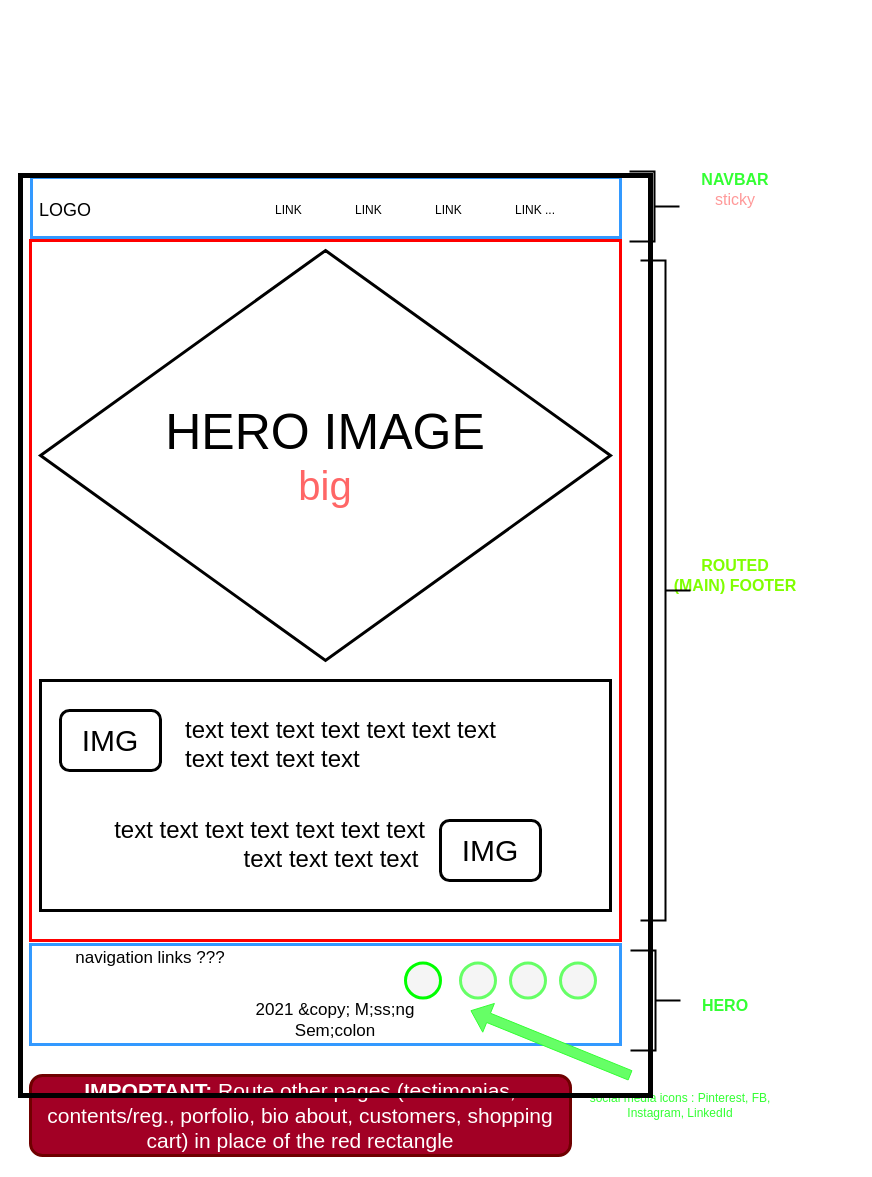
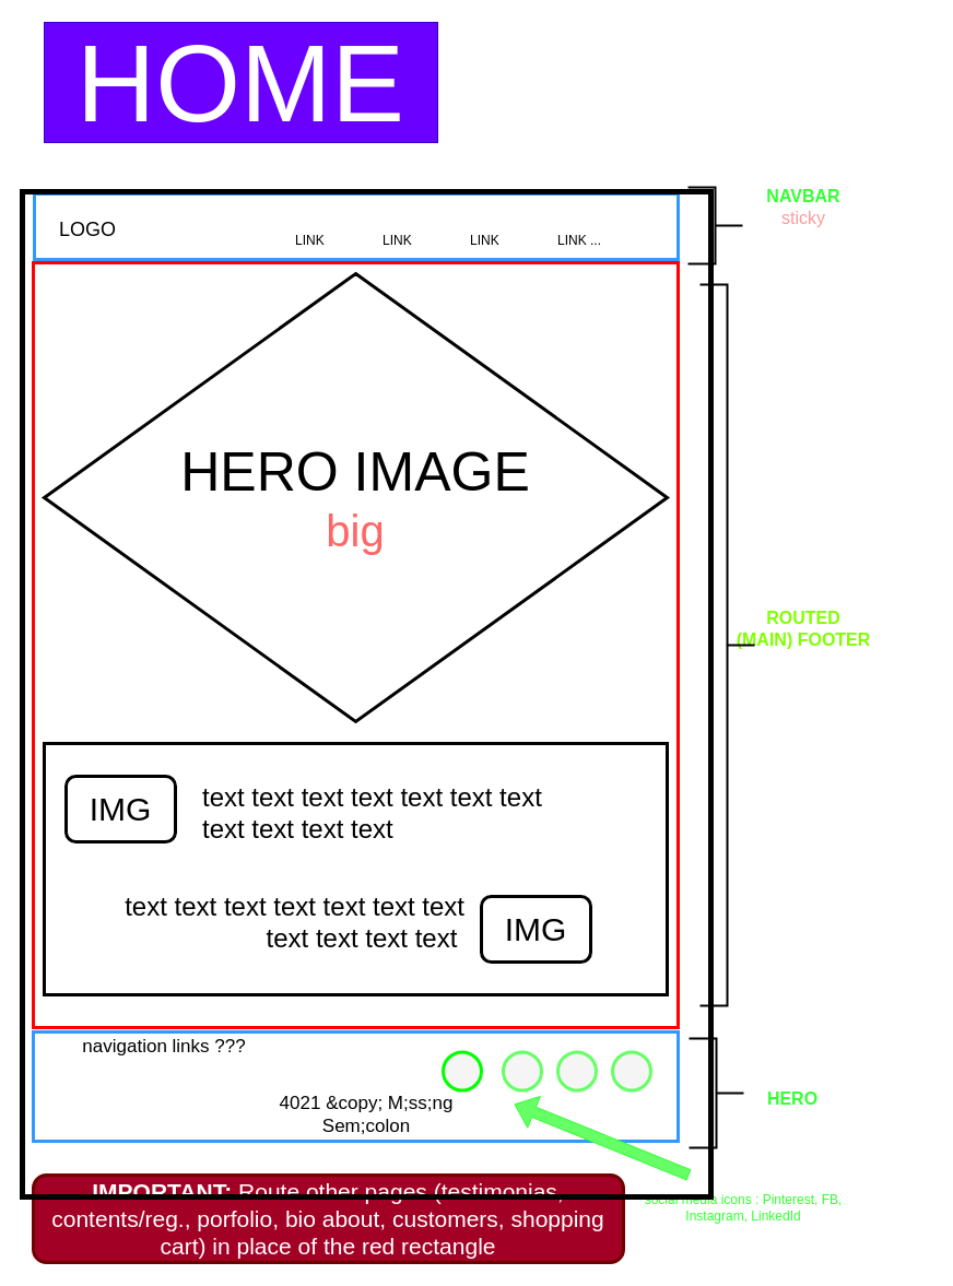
+ <mxCell id="27" value="&lt;font style=&quot;font-size: 100px&quot;&gt;HOME&lt;/font&gt;" style="text;html=1;strokeColor=#3700CC;fillColor=#6a00ff;align=center;verticalAlign=middle;whiteSpace=wrap;rounded=0;fontColor=#ffffff;" parent="1" vertex="1"><mxGeometry x="40" y="20" width="360" height="110" as="geometry" /></mxCell>
- <mxCell id="26" value="&lt;font style=&quot;font-size: 18px&quot;&gt;LOGO&lt;/font&gt;" style="text;html=1;strokeColor=none;fillColor=none;align=center;verticalAlign=middle;whiteSpace=wrap;rounded=0;" parent="1" vertex="1"><mxGeometry x="35" y="193" width="60" height="34" as="geometry" /></mxCell>
+ <mxCell id="26" value="&lt;font style=&quot;font-size: 18px&quot;&gt;LOGO&lt;/font&gt;" style="text;html=1;strokeColor=none;fillColor=none;align=center;verticalAlign=middle;whiteSpace=wrap;rounded=0;" parent="1" vertex="1"><mxGeometry x="50" y="193" width="60" height="34" as="geometry" /></mxCell>
- <mxCell id="13" value="LINK&lt;span style=&quot;white-space: pre&quot;&gt;&#09;&lt;/span&gt;&lt;span style=&quot;white-space: pre&quot;&gt;&#09;&lt;/span&gt;LINK&lt;span style=&quot;white-space: pre&quot;&gt;&#09;&lt;/span&gt;&lt;span style=&quot;white-space: pre&quot;&gt;&#09;&lt;/span&gt;LINK&lt;span style=&quot;white-space: pre&quot;&gt;&#09;&lt;/span&gt;&lt;span style=&quot;white-space: pre&quot;&gt;&#09;&lt;/span&gt;LINK ..." style="text;html=1;strokeColor=none;fillColor=none;align=center;verticalAlign=middle;whiteSpace=wrap;rounded=0;" parent="1" vertex="1"><mxGeometry x="260" y="200" width="310" height="20" as="geometry" /></mxCell>
+ <mxCell id="13" value="LINK&lt;span style=&quot;white-space: pre&quot;&gt;&#09;&lt;/span&gt;&lt;span style=&quot;white-space: pre&quot;&gt;&#09;&lt;/span&gt;LINK&lt;span style=&quot;white-space: pre&quot;&gt;&#09;&lt;/span&gt;&lt;span style=&quot;white-space: pre&quot;&gt;&#09;&lt;/span&gt;LINK&lt;span style=&quot;white-space: pre&quot;&gt;&#09;&lt;/span&gt;&lt;span style=&quot;white-space: pre&quot;&gt;&#09;&lt;/span&gt;LINK ..." style="text;html=1;strokeColor=none;fillColor=none;align=center;verticalAlign=middle;whiteSpace=wrap;rounded=0;" parent="1" vertex="1"><mxGeometry x="255" y="210" width="310" height="20" as="geometry" /></mxCell>
- <mxCell id="22" value="&lt;font style=&quot;font-size: 17px&quot;&gt;2021 &amp;amp;copy; M;ss;ng Sem;colon&lt;/font&gt;" style="text;html=1;strokeColor=none;fillColor=none;align=center;verticalAlign=middle;whiteSpace=wrap;rounded=0;" parent="1" vertex="1"><mxGeometry x="240" y="1010" width="190" height="20" as="geometry" /></mxCell>
+ <mxCell id="22" value="&lt;font style=&quot;font-size: 17px&quot;&gt;4021 &amp;amp;copy; M;ss;ng Sem;colon&lt;/font&gt;" style="text;html=1;strokeColor=none;fillColor=none;align=center;verticalAlign=middle;whiteSpace=wrap;rounded=0;" parent="1" vertex="1"><mxGeometry x="240" y="1010" width="190" height="20" as="geometry" /></mxCell>
